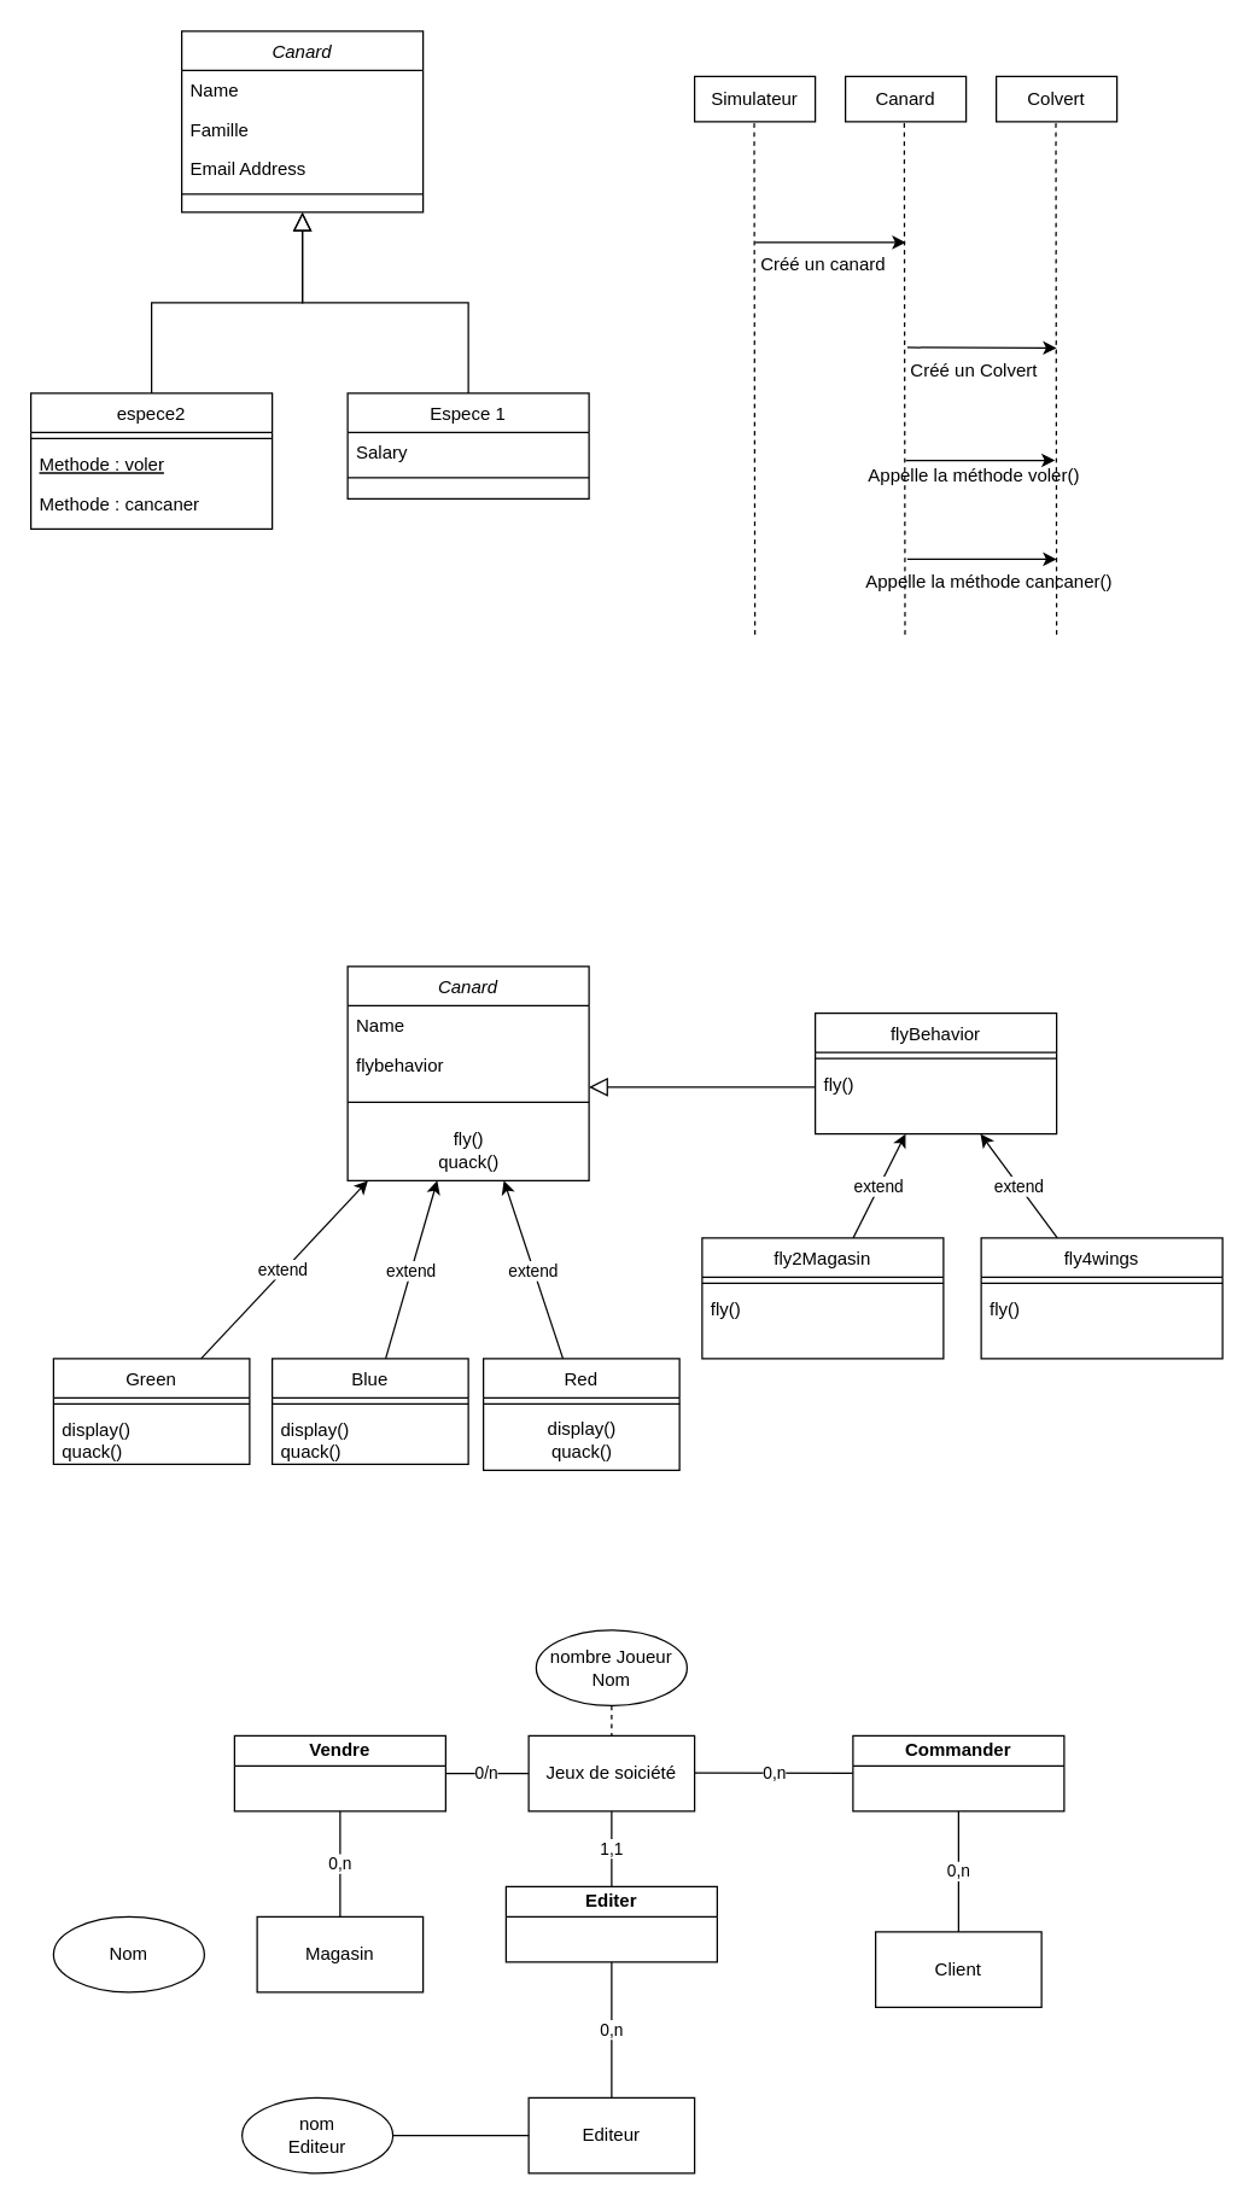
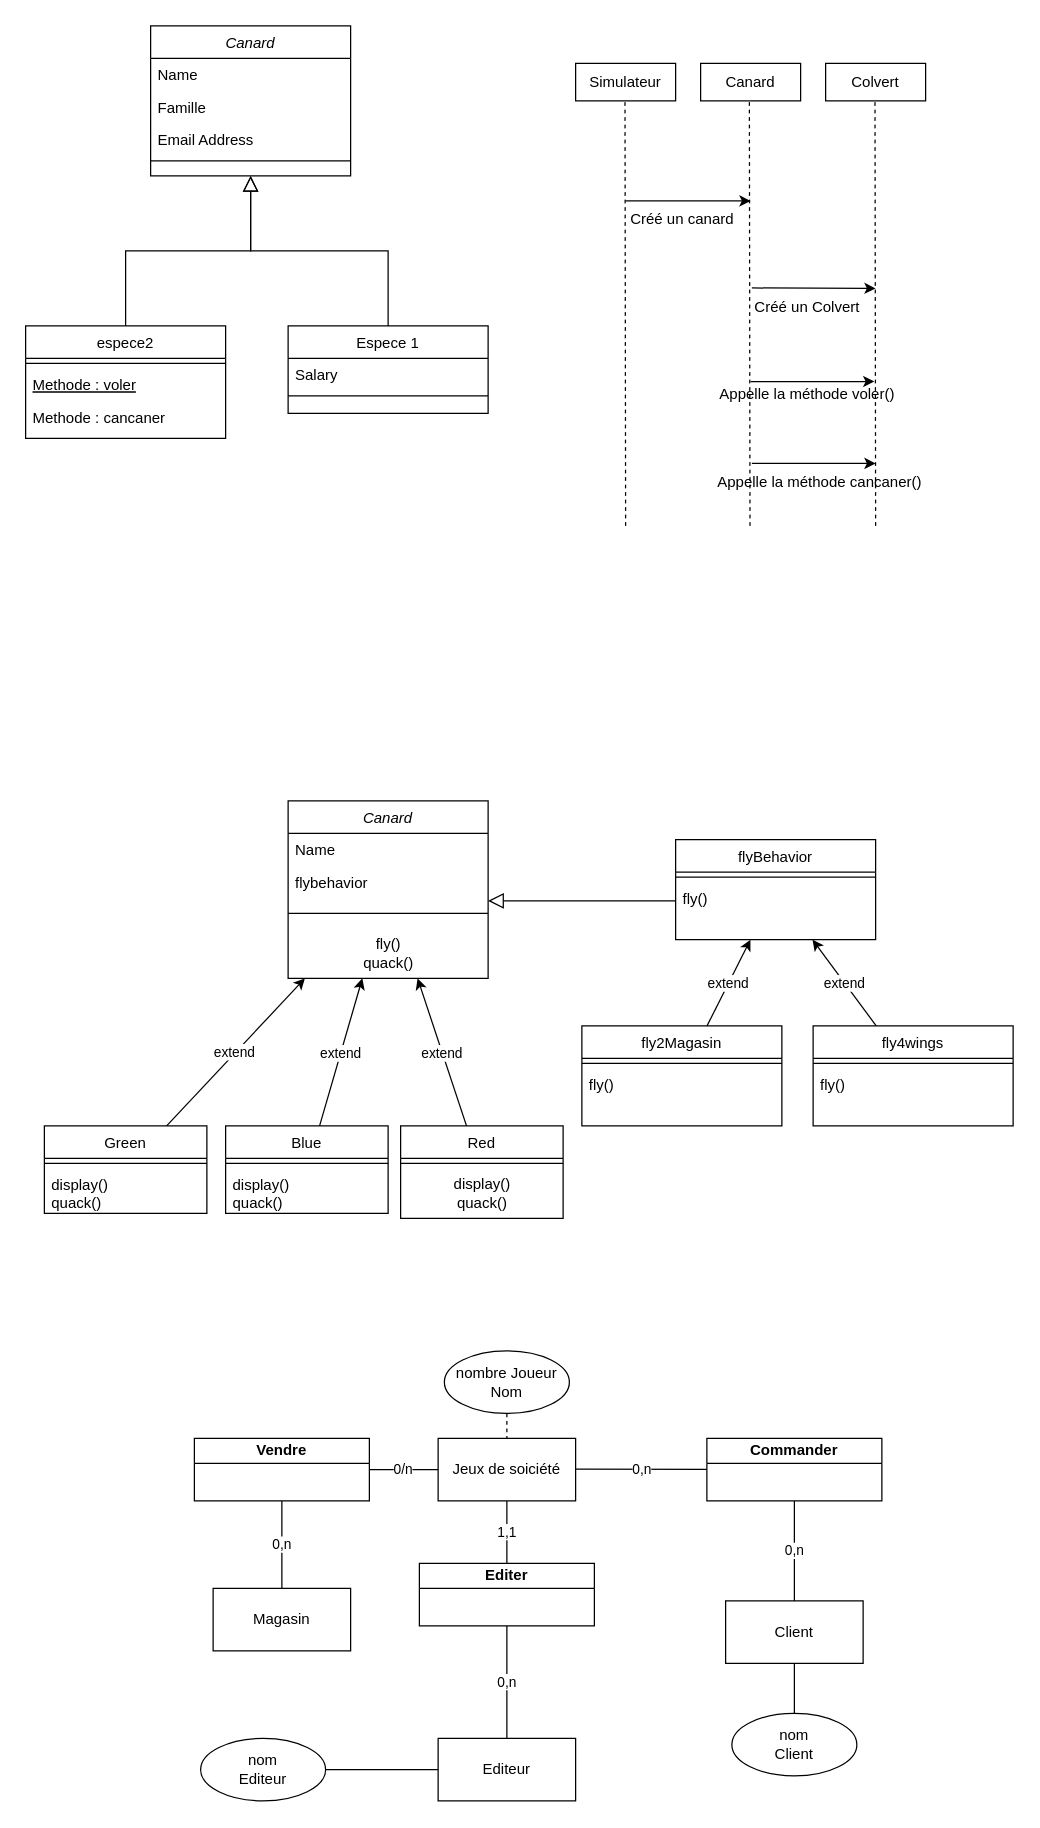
- <mxCell id="89" value="&lt;div&gt;Nom&lt;/div&gt;" style="ellipse;whiteSpace=wrap;html=1;" vertex="1" parent="1"><mxGeometry x="35" y="1270" width="100" height="50" as="geometry" /></mxCell>
+ <mxCell id="86" value="" style="endArrow=none;html=1;rounded=0;" edge="1" parent="1" source="85" target="73"><mxGeometry width="50" height="50" relative="1" as="geometry"><mxPoint x="565" y="1350" as="sourcePoint" /><mxPoint x="655" y="1350" as="targetPoint" /></mxGeometry></mxCell>
+ <mxCell id="85" value="nom&lt;div&gt;Client&lt;/div&gt;" style="ellipse;whiteSpace=wrap;html=1;" vertex="1" parent="1"><mxGeometry x="585" y="1370" width="100" height="50" as="geometry" /></mxCell>
